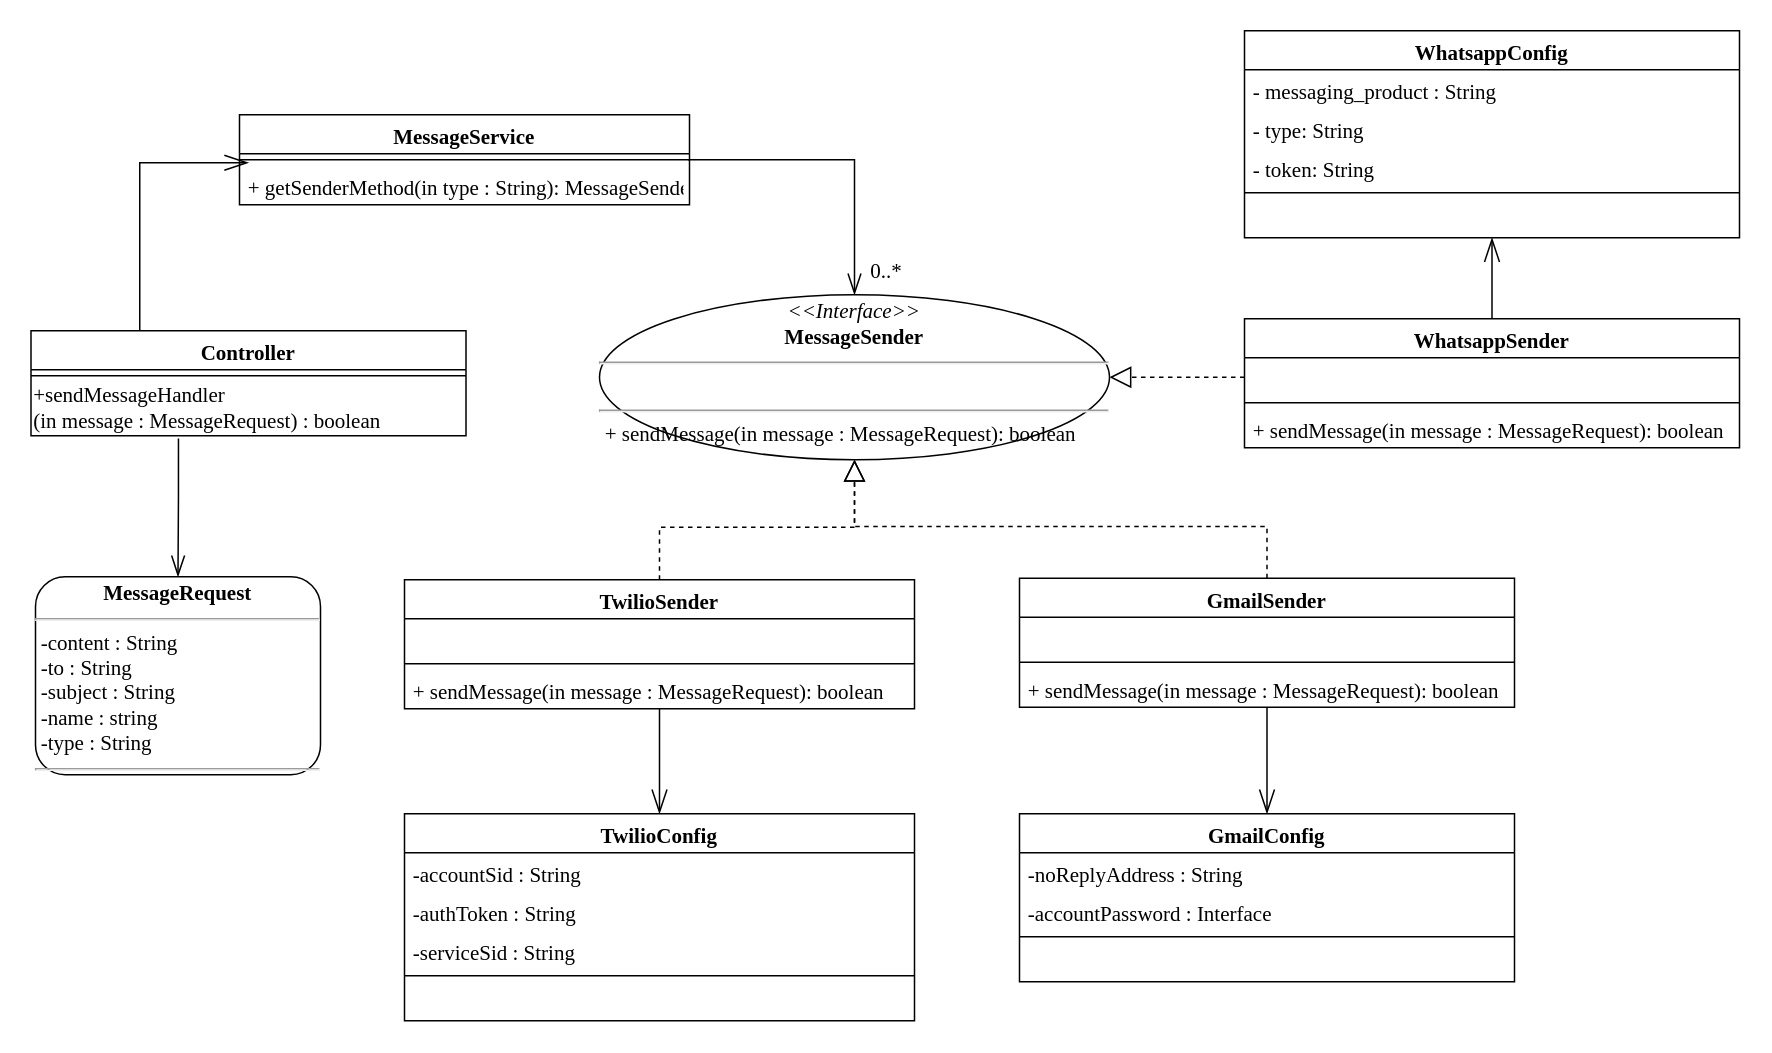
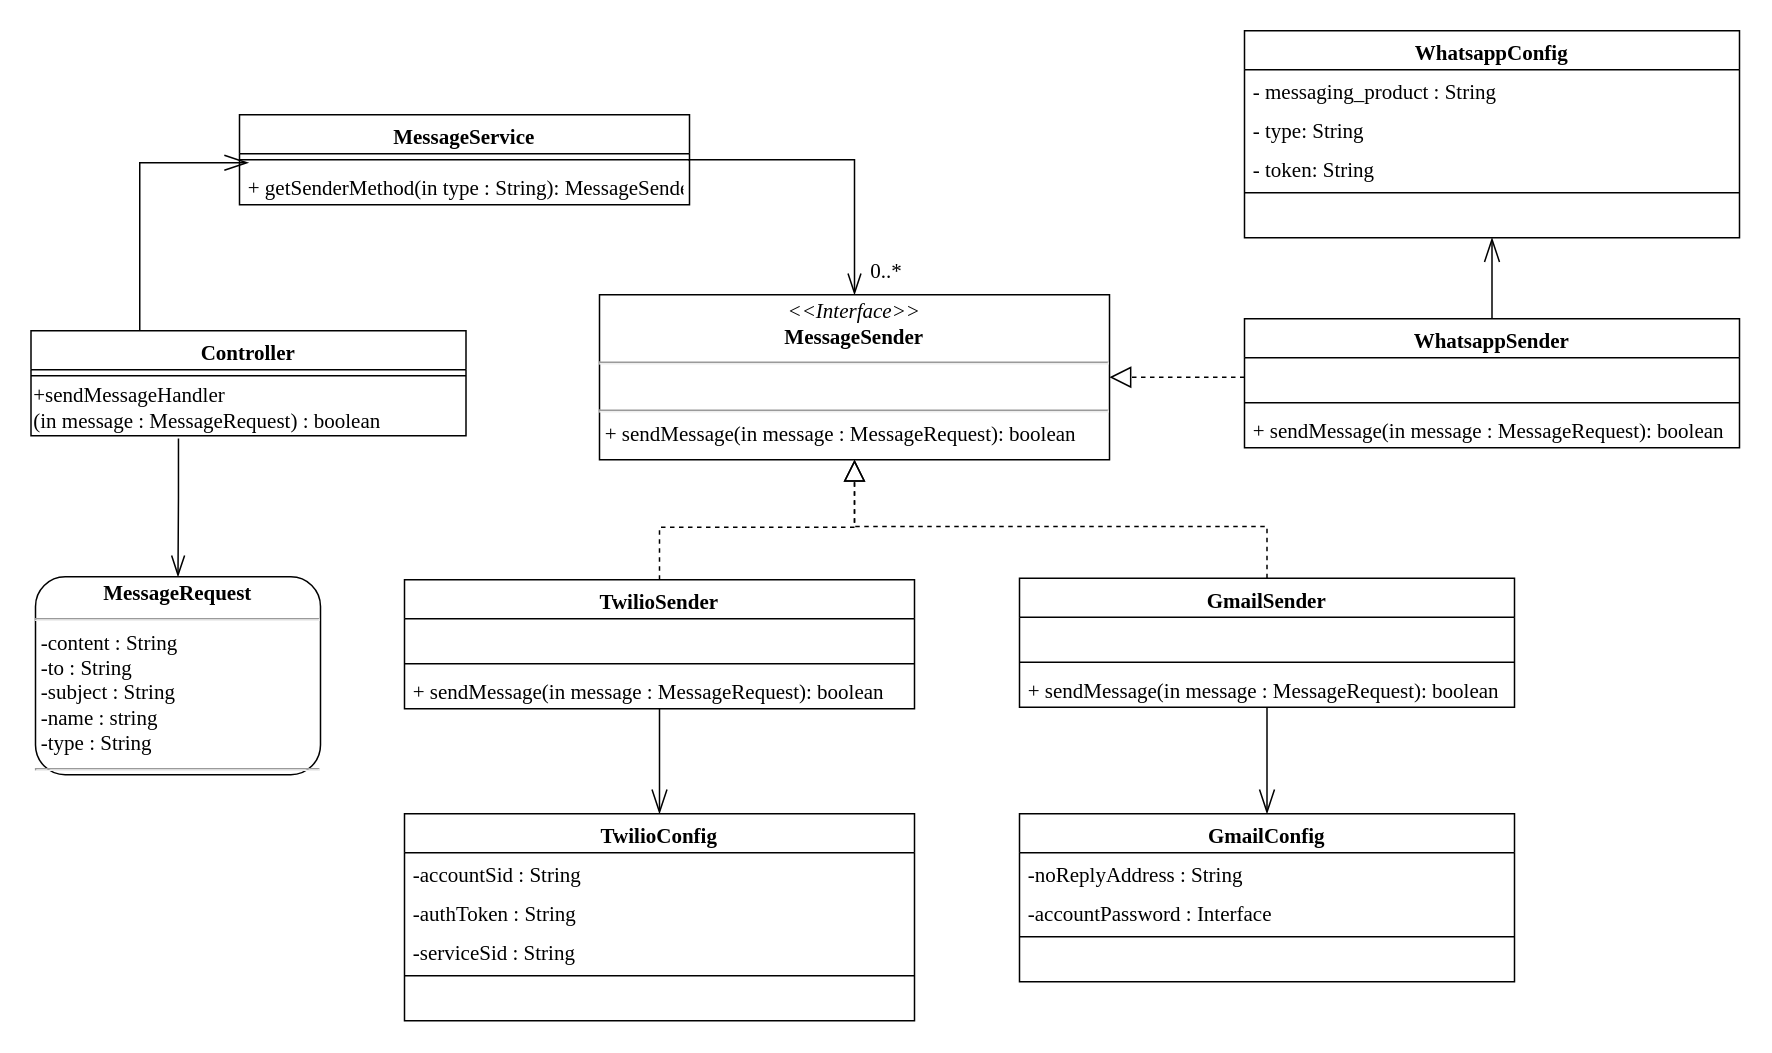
- <mxCell id="8" value="&lt;p style=&quot;margin: 4px 0px 0px ; text-align: center ; font-size: 14px&quot;&gt;&lt;i style=&quot;font-size: 14px&quot;&gt;&amp;lt;&amp;lt;Interface&amp;gt;&amp;gt;&lt;/i&gt;&lt;br style=&quot;font-size: 14px&quot;&gt;&lt;font style=&quot;font-size: 14px&quot;&gt;&lt;b style=&quot;font-size: 14px&quot;&gt;MessageSender&lt;/b&gt;&lt;/font&gt;&lt;/p&gt;&lt;hr style=&quot;font-size: 14px&quot;&gt;&lt;p style=&quot;margin: 0px 0px 0px 4px ; font-size: 14px&quot;&gt;&lt;br style=&quot;font-size: 14px&quot;&gt;&lt;/p&gt;&lt;hr style=&quot;font-size: 14px&quot;&gt;&lt;p style=&quot;margin: 0px 0px 0px 4px ; font-size: 14px&quot;&gt;+ sendMessage(in message : MessageRequest): boolean&lt;br style=&quot;font-size: 14px&quot;&gt;&lt;/p&gt;" style="ellipse;verticalAlign=top;align=left;overflow=fill;fontSize=14;fontFamily=Times New Roman;html=1;" parent="1" vertex="1"><mxGeometry x="399" y="196" width="340" height="110" as="geometry" /></mxCell>
+ <mxCell id="8" value="&lt;p style=&quot;margin: 4px 0px 0px ; text-align: center ; font-size: 14px&quot;&gt;&lt;i style=&quot;font-size: 14px&quot;&gt;&amp;lt;&amp;lt;Interface&amp;gt;&amp;gt;&lt;/i&gt;&lt;br style=&quot;font-size: 14px&quot;&gt;&lt;font style=&quot;font-size: 14px&quot;&gt;&lt;b style=&quot;font-size: 14px&quot;&gt;MessageSender&lt;/b&gt;&lt;/font&gt;&lt;/p&gt;&lt;hr style=&quot;font-size: 14px&quot;&gt;&lt;p style=&quot;margin: 0px 0px 0px 4px ; font-size: 14px&quot;&gt;&lt;br style=&quot;font-size: 14px&quot;&gt;&lt;/p&gt;&lt;hr style=&quot;font-size: 14px&quot;&gt;&lt;p style=&quot;margin: 0px 0px 0px 4px ; font-size: 14px&quot;&gt;+ sendMessage(in message : MessageRequest): boolean&lt;br style=&quot;font-size: 14px&quot;&gt;&lt;/p&gt;" style="verticalAlign=top;align=left;overflow=fill;fontSize=14;fontFamily=Times New Roman;html=1;" parent="1" vertex="1"><mxGeometry x="399" y="196" width="340" height="110" as="geometry" /></mxCell>
